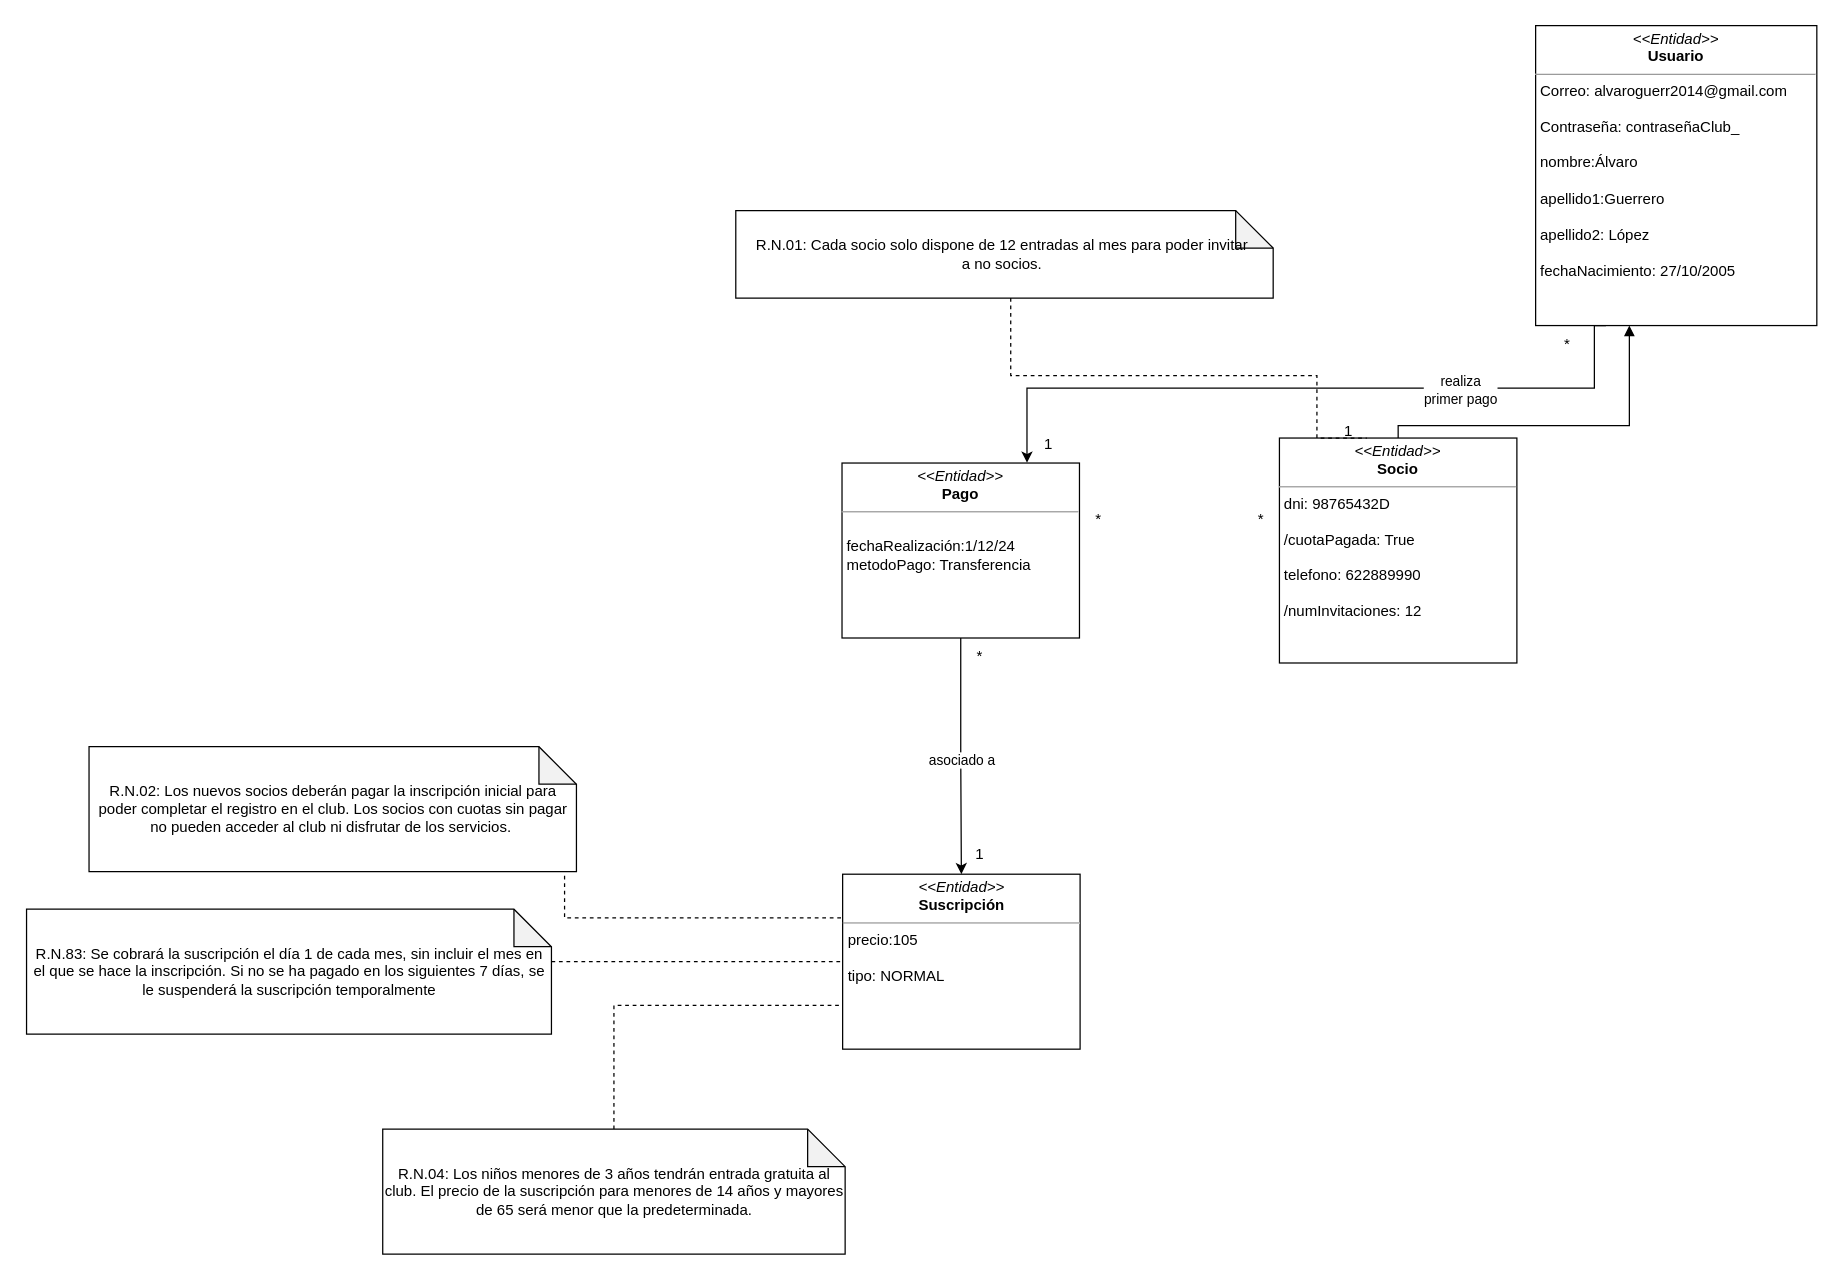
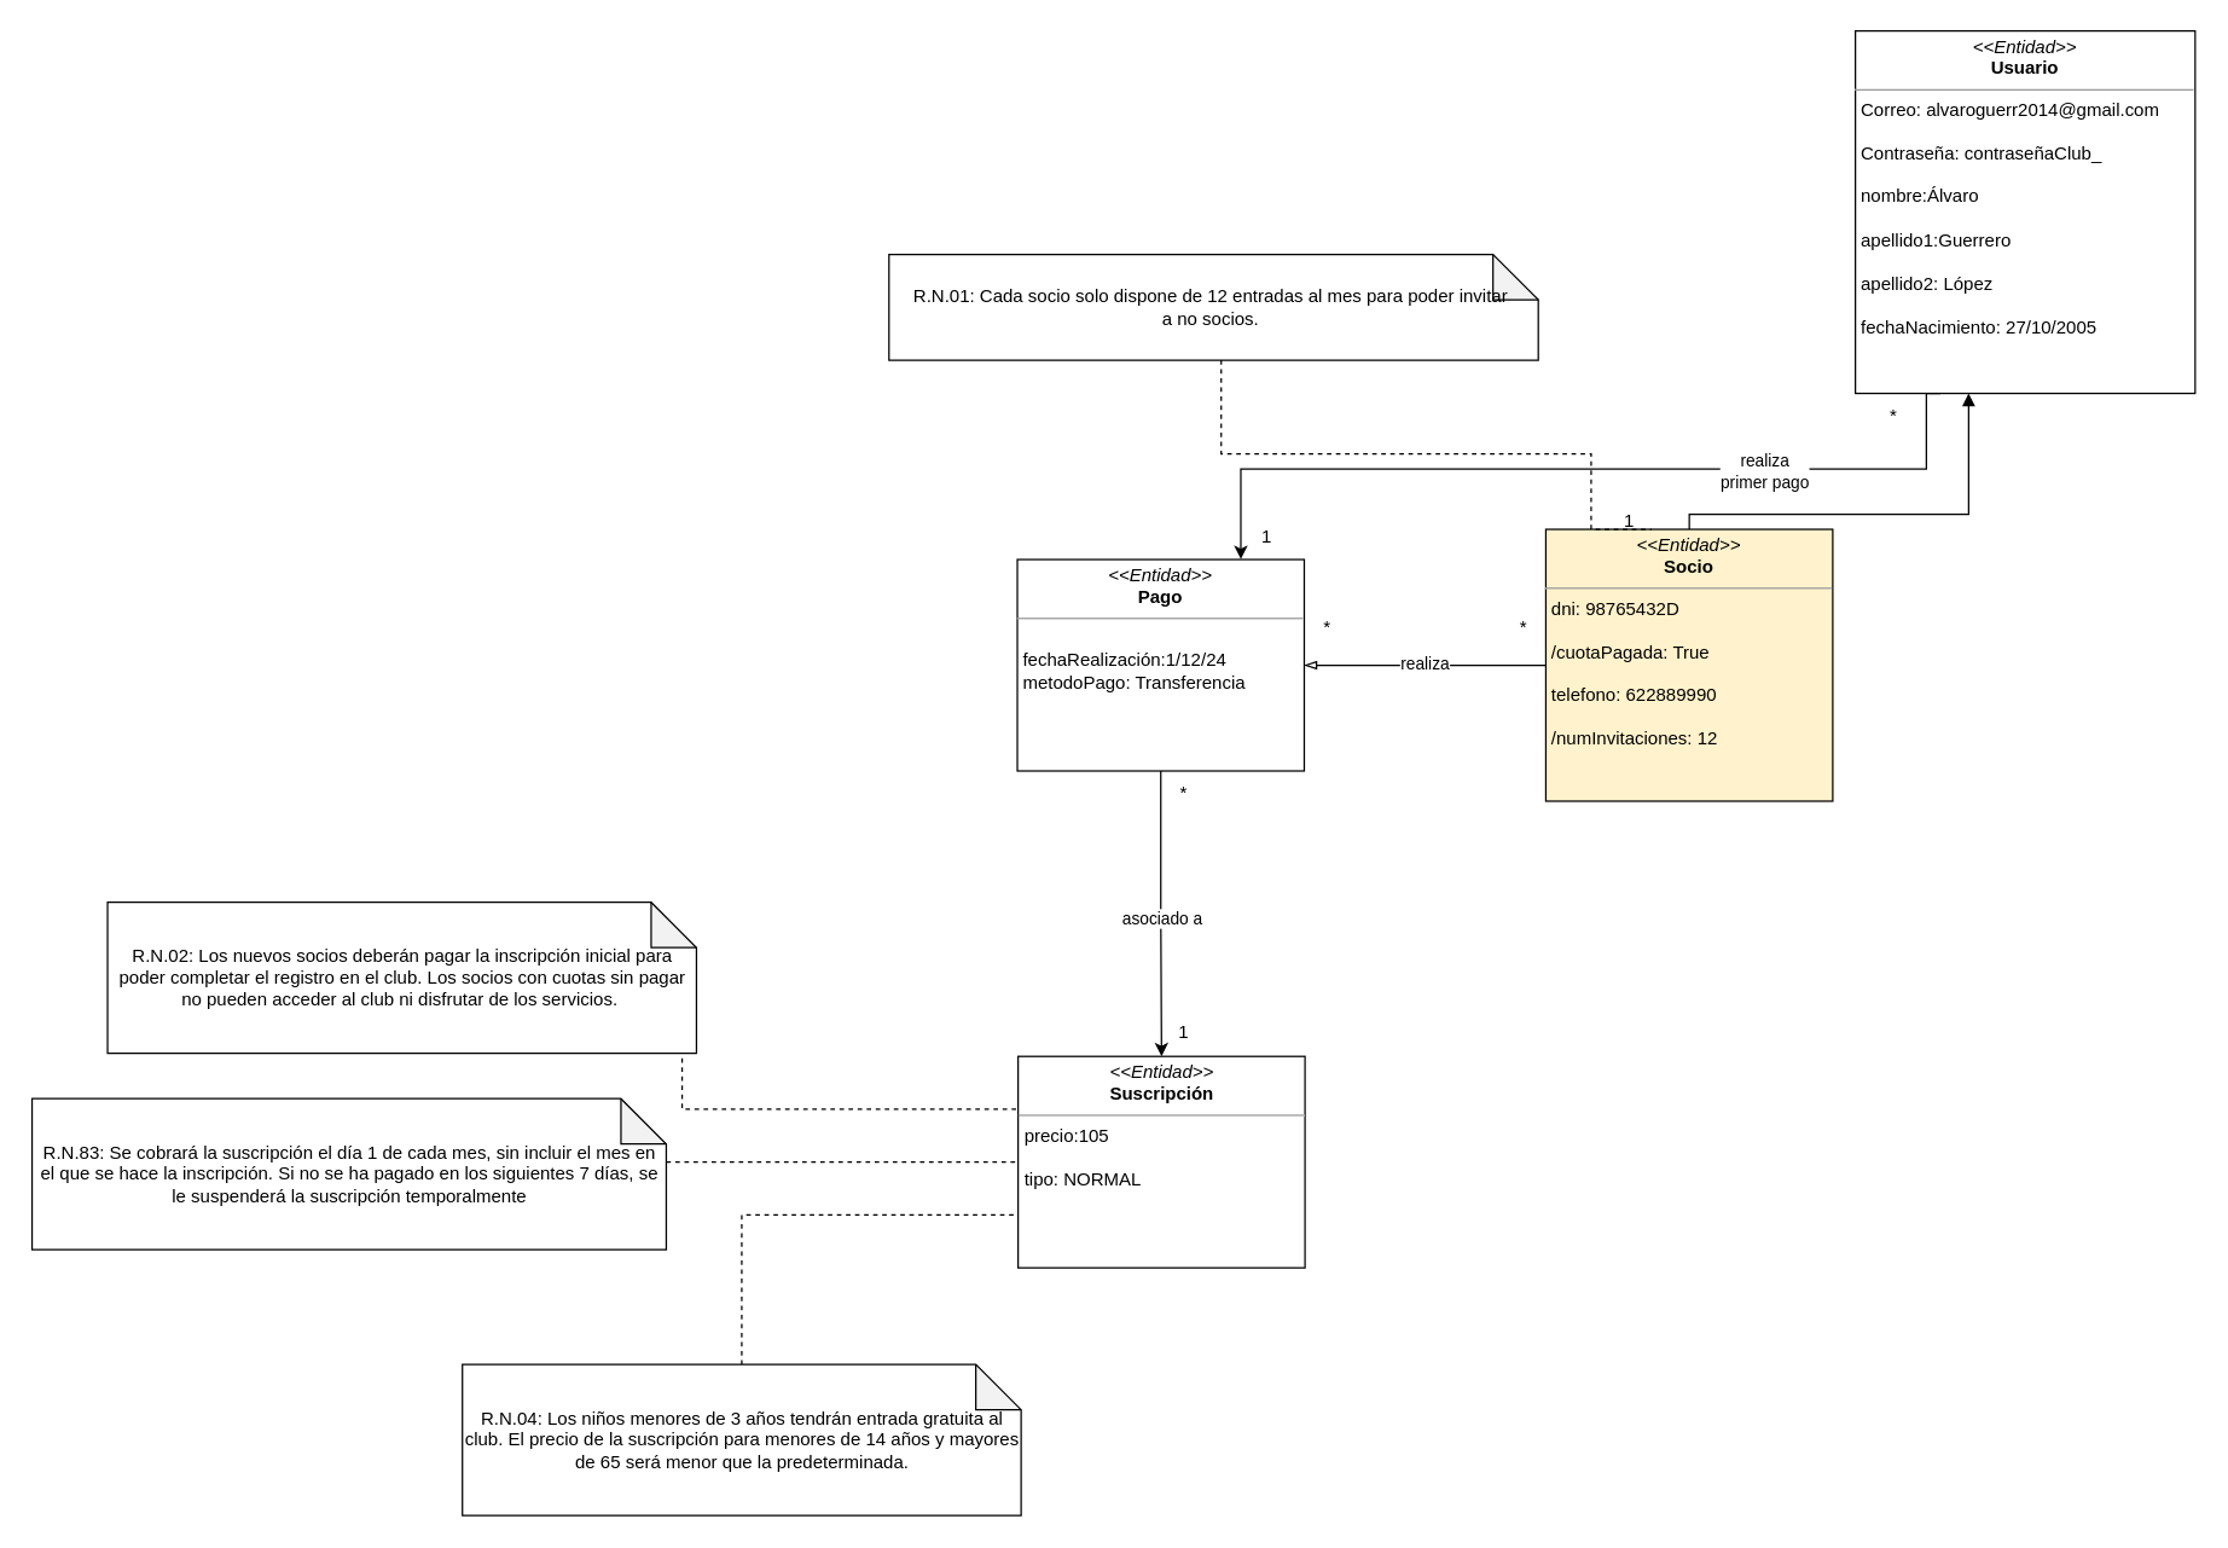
+ <mxCell id="2" style="edgeStyle=orthogonalEdgeStyle;rounded=0;orthogonalLoop=1;jettySize=auto;html=1;entryX=1;entryY=0.5;entryDx=0;entryDy=0;endArrow=blockThin;endFill=0;" edge="1" parent="1" source="4" target="21"><mxGeometry relative="1" as="geometry" /></mxCell>
+ <mxCell id="3" value="realiza" style="edgeLabel;html=1;align=center;verticalAlign=middle;resizable=0;points=[];" connectable="0" vertex="1" parent="2"><mxGeometry x="0.01" y="-2" relative="1" as="geometry"><mxPoint as="offset" /></mxGeometry></mxCell>
- <mxCell id="4" value="&lt;p style=&quot;margin:0px;margin-top:4px;text-align:center;&quot;&gt;&lt;i&gt;&amp;lt;&amp;lt;Entidad&amp;gt;&amp;gt;&lt;/i&gt;&lt;br&gt;&lt;b&gt;Socio&lt;/b&gt;&lt;/p&gt;&lt;hr size=&quot;1&quot;&gt;&lt;p style=&quot;margin:0px;margin-left:4px;&quot;&gt;dni: 98765432D&lt;/p&gt;&lt;p style=&quot;margin:0px;margin-left:4px;&quot;&gt;&lt;br&gt;&lt;/p&gt;&lt;p style=&quot;margin:0px;margin-left:4px;&quot;&gt;&lt;span style=&quot;background-color: initial;&quot;&gt;/cuotaPagada: True&lt;/span&gt;&lt;/p&gt;&lt;p style=&quot;margin:0px;margin-left:4px;&quot;&gt;&lt;span style=&quot;background-color: initial;&quot;&gt;&lt;br&gt;&lt;/span&gt;&lt;/p&gt;&lt;p style=&quot;margin:0px;margin-left:4px;&quot;&gt;&lt;span style=&quot;background-color: initial;&quot;&gt;telefono:&amp;nbsp;&lt;/span&gt;&lt;span style=&quot;background-color: initial;&quot;&gt;622889990&lt;/span&gt;&lt;/p&gt;&lt;p style=&quot;margin:0px;margin-left:4px;&quot;&gt;&lt;span style=&quot;background-color: initial;&quot;&gt;&lt;br&gt;&lt;/span&gt;&lt;/p&gt;&lt;p style=&quot;margin:0px;margin-left:4px;&quot;&gt;&lt;span style=&quot;background-color: initial;&quot;&gt;/numInvitaciones: 12&lt;/span&gt;&lt;/p&gt;&lt;p style=&quot;margin:0px;margin-left:4px;&quot;&gt;&lt;br&gt;&lt;/p&gt;&lt;p style=&quot;margin:0px;margin-left:4px;&quot;&gt;&lt;br&gt;&lt;/p&gt;" style="verticalAlign=top;align=left;overflow=fill;fontSize=12;fontFamily=Helvetica;html=1;rounded=0;shadow=0;comic=0;labelBackgroundColor=none;strokeWidth=1" vertex="1" parent="1"><mxGeometry x="1023" y="350" width="190" height="180" as="geometry" /></mxCell>
+ <mxCell id="4" value="&lt;p style=&quot;margin:0px;margin-top:4px;text-align:center;&quot;&gt;&lt;i&gt;&amp;lt;&amp;lt;Entidad&amp;gt;&amp;gt;&lt;/i&gt;&lt;br&gt;&lt;b&gt;Socio&lt;/b&gt;&lt;/p&gt;&lt;hr size=&quot;1&quot;&gt;&lt;p style=&quot;margin:0px;margin-left:4px;&quot;&gt;dni: 98765432D&lt;/p&gt;&lt;p style=&quot;margin:0px;margin-left:4px;&quot;&gt;&lt;br&gt;&lt;/p&gt;&lt;p style=&quot;margin:0px;margin-left:4px;&quot;&gt;&lt;span style=&quot;background-color: initial;&quot;&gt;/cuotaPagada: True&lt;/span&gt;&lt;/p&gt;&lt;p style=&quot;margin:0px;margin-left:4px;&quot;&gt;&lt;span style=&quot;background-color: initial;&quot;&gt;&lt;br&gt;&lt;/span&gt;&lt;/p&gt;&lt;p style=&quot;margin:0px;margin-left:4px;&quot;&gt;&lt;span style=&quot;background-color: initial;&quot;&gt;telefono:&amp;nbsp;&lt;/span&gt;&lt;span style=&quot;background-color: initial;&quot;&gt;622889990&lt;/span&gt;&lt;/p&gt;&lt;p style=&quot;margin:0px;margin-left:4px;&quot;&gt;&lt;span style=&quot;background-color: initial;&quot;&gt;&lt;br&gt;&lt;/span&gt;&lt;/p&gt;&lt;p style=&quot;margin:0px;margin-left:4px;&quot;&gt;&lt;span style=&quot;background-color: initial;&quot;&gt;/numInvitaciones: 12&lt;/span&gt;&lt;/p&gt;&lt;p style=&quot;margin:0px;margin-left:4px;&quot;&gt;&lt;br&gt;&lt;/p&gt;&lt;p style=&quot;margin:0px;margin-left:4px;&quot;&gt;&lt;br&gt;&lt;/p&gt;" style="verticalAlign=top;align=left;overflow=fill;fontSize=12;fontFamily=Helvetica;html=1;rounded=0;shadow=0;comic=0;labelBackgroundColor=none;strokeWidth=1;fillColor=#fff2cc;" vertex="1" parent="1"><mxGeometry x="1023" y="350" width="190" height="180" as="geometry" /></mxCell>
